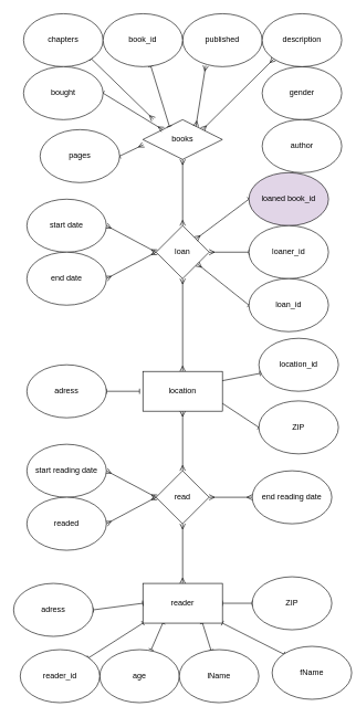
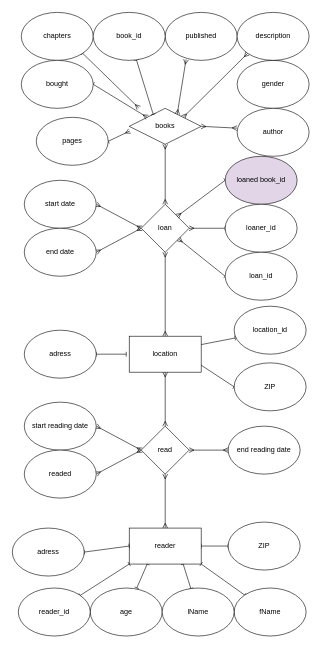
+ <mxCell id="4" style="edgeStyle=none;html=1;exitX=1;exitY=0.5;exitDx=0;exitDy=0;entryX=-0.003;entryY=0.413;entryDx=0;entryDy=0;entryPerimeter=0;startArrow=ERmany;startFill=0;endArrow=ERmany;endFill=0;" edge="1" parent="1" source="5" target="29"><mxGeometry relative="1" as="geometry" /></mxCell>
- <mxCell id="31" value="fName" style="ellipse;whiteSpace=wrap;html=1;" vertex="1" parent="1"><mxGeometry x="410" y="975" width="120" height="80" as="geometry" /></mxCell>
+ <mxCell id="31" value="fName" style="ellipse;whiteSpace=wrap;html=1;" vertex="1" parent="1"><mxGeometry x="390" y="980" width="120" height="80" as="geometry" /></mxCell>
